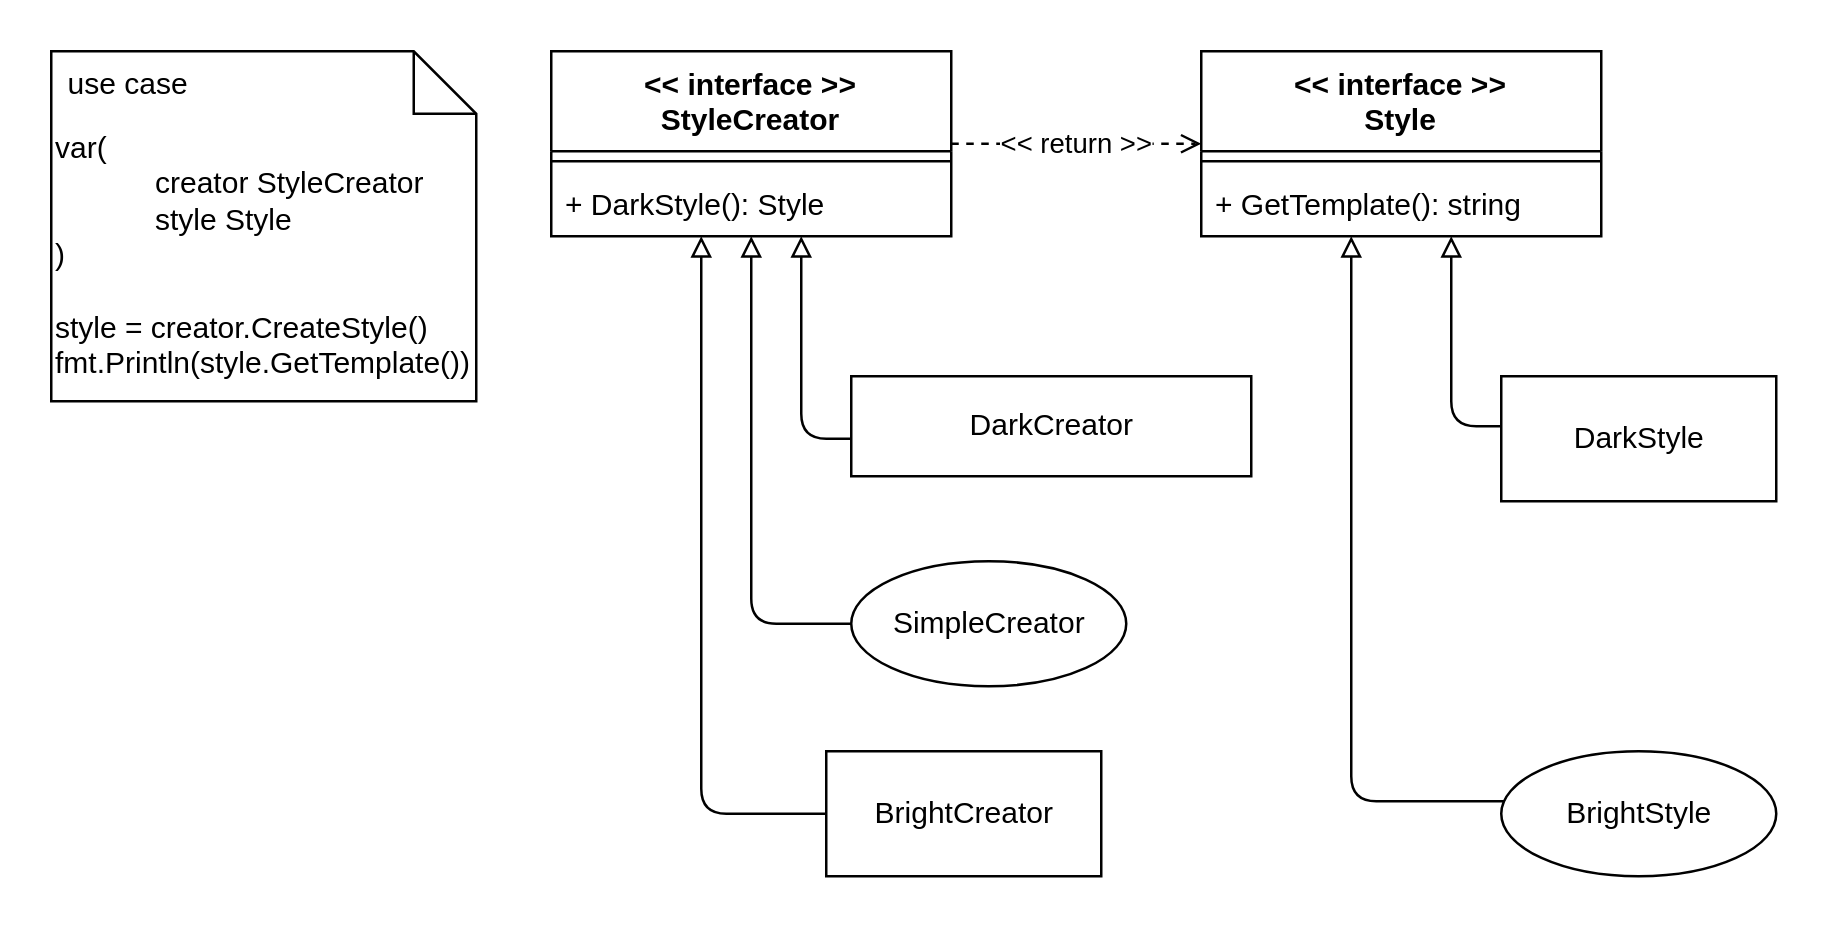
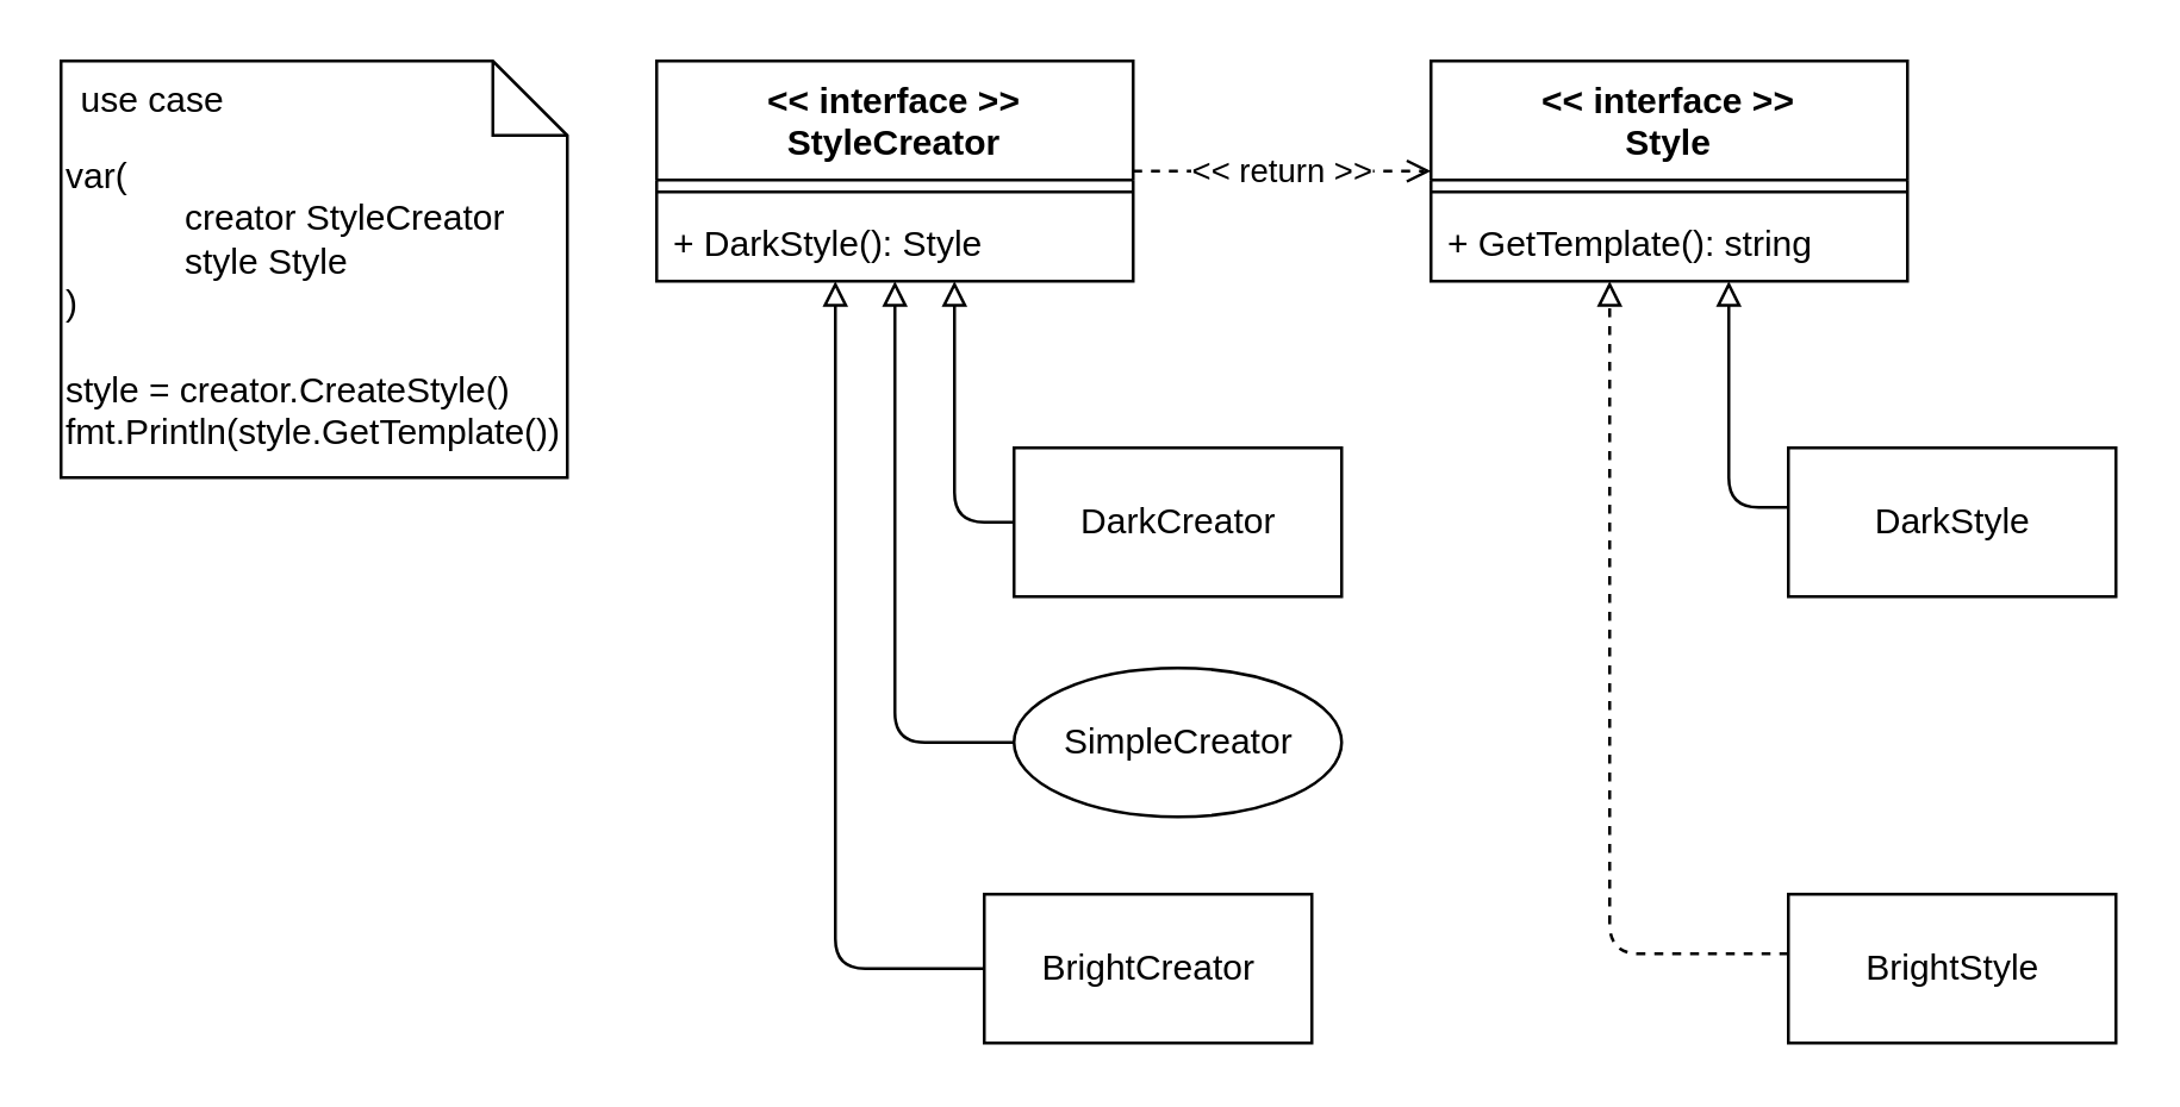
- <mxCell id="14" value="DarkCreator" style="html=1;" parent="1" vertex="1"><mxGeometry x="340" y="150" width="160" height="40" as="geometry" /></mxCell>
+ <mxCell id="14" value="DarkCreator" style="html=1;" parent="1" vertex="1"><mxGeometry x="340" y="150" width="110" height="50" as="geometry" /></mxCell>
- <mxCell id="11" value="" style="edgeStyle=orthogonalEdgeStyle;html=1;endArrow=block;endFill=0;" parent="1" source="12" target="4" edge="1"><mxGeometry relative="1" as="geometry"><Array as="points"><mxPoint x="540" y="320" /></Array></mxGeometry></mxCell>
+ <mxCell id="11" value="" style="edgeStyle=orthogonalEdgeStyle;html=1;endArrow=block;endFill=0;dashed=1;" parent="1" source="12" target="4" edge="1"><mxGeometry relative="1" as="geometry"><Array as="points"><mxPoint x="540" y="320" /></Array></mxGeometry></mxCell>
- <mxCell id="12" value="BrightStyle" style="ellipse;html=1;" parent="1" vertex="1"><mxGeometry x="600" y="300" width="110" height="50" as="geometry" /></mxCell>
+ <mxCell id="12" value="BrightStyle" style="html=1;" parent="1" vertex="1"><mxGeometry x="600" y="300" width="110" height="50" as="geometry" /></mxCell>
